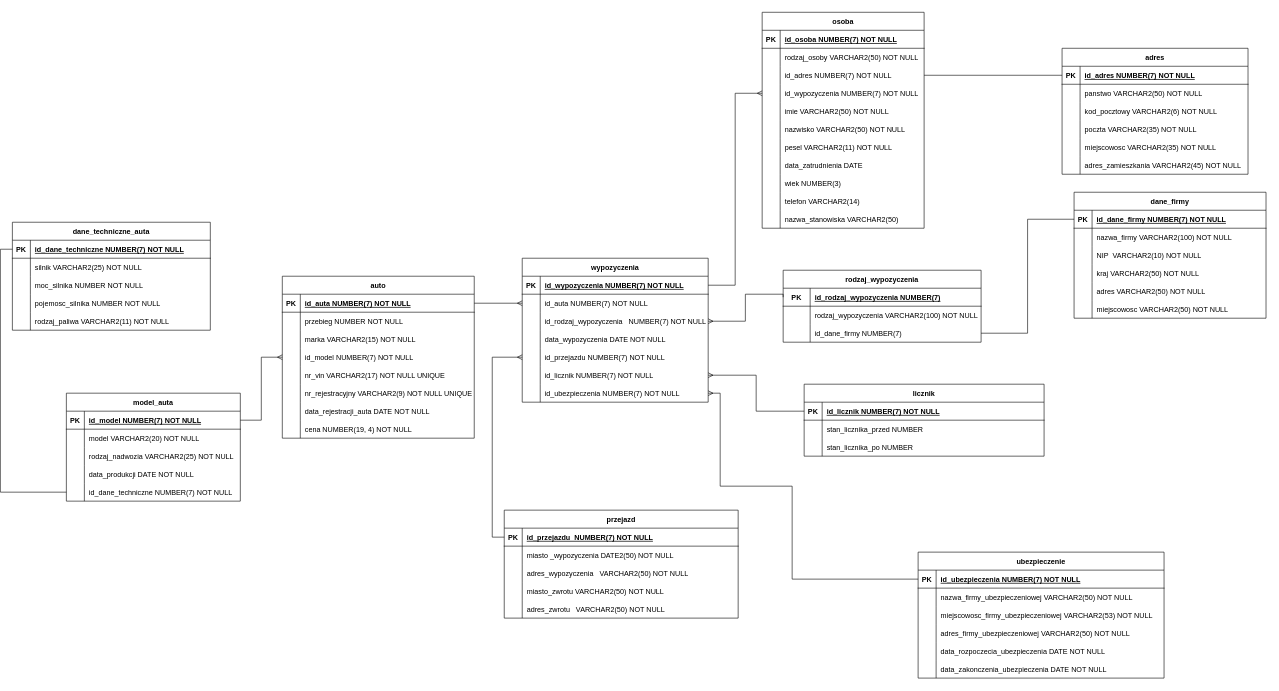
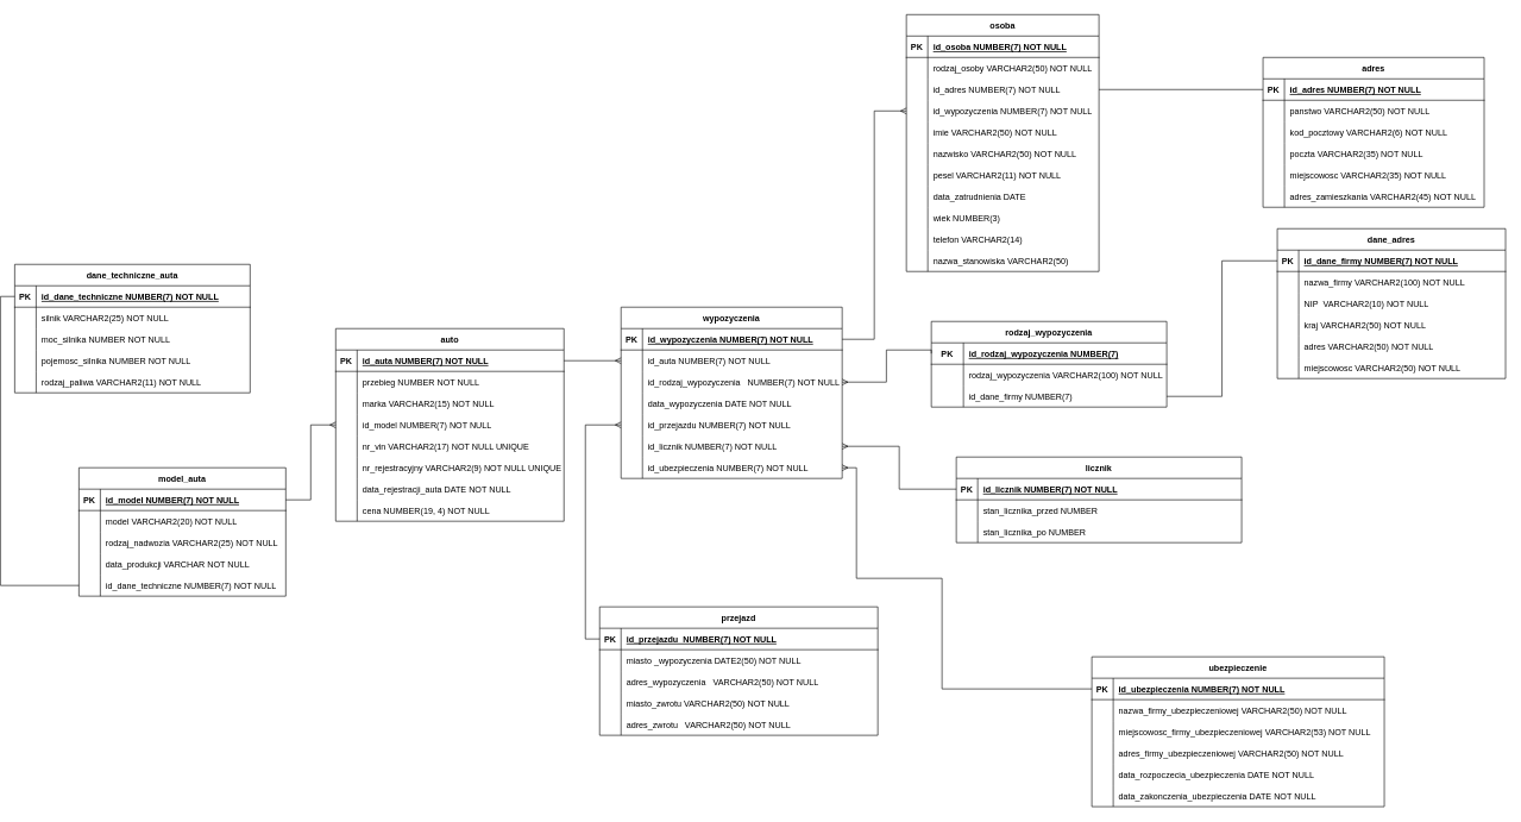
- <mxCell id="94" value="dane_firmy" style="shape=table;startSize=30;container=1;collapsible=1;childLayout=tableLayout;fixedRows=1;rowLines=0;fontStyle=1;align=center;resizeLast=1;" parent="1" vertex="1"><mxGeometry x="1790" y="320" width="320" height="210" as="geometry" /></mxCell>
+ <mxCell id="94" value="dane_adres" style="shape=table;startSize=30;container=1;collapsible=1;childLayout=tableLayout;fixedRows=1;rowLines=0;fontStyle=1;align=center;resizeLast=1;" parent="1" vertex="1"><mxGeometry x="1790" y="320" width="320" height="210" as="geometry" /></mxCell>
- <mxCell id="151" value="data_produkcji DATE NOT NULL" style="shape=partialRectangle;overflow=hidden;connectable=0;fillColor=none;align=left;top=0;left=0;bottom=0;right=0;spacingLeft=6;" parent="149" vertex="1"><mxGeometry x="30" width="260" height="30" as="geometry"><mxRectangle width="260" height="30" as="alternateBounds" /></mxGeometry></mxCell>
+ <mxCell id="151" value="data_produkcji VARCHAR NOT NULL" style="shape=partialRectangle;overflow=hidden;connectable=0;fillColor=none;align=left;top=0;left=0;bottom=0;right=0;spacingLeft=6;" parent="149" vertex="1"><mxGeometry x="30" width="260" height="30" as="geometry"><mxRectangle width="260" height="30" as="alternateBounds" /></mxGeometry></mxCell>
